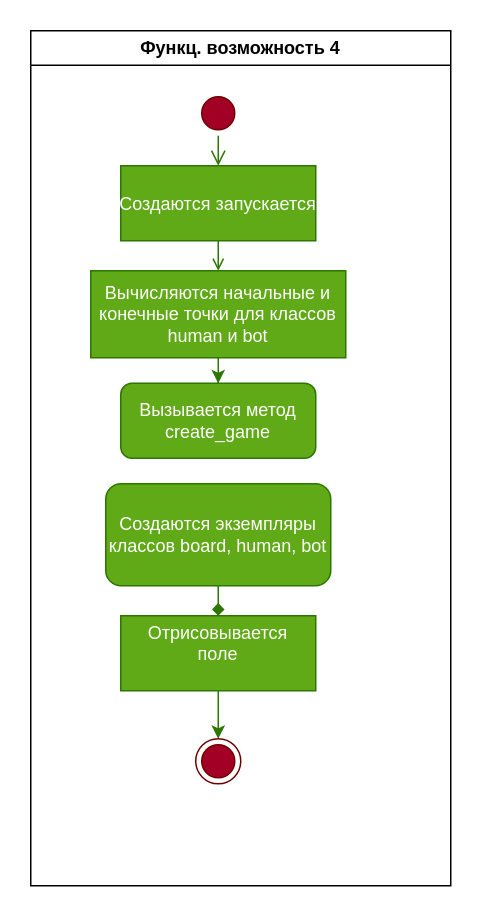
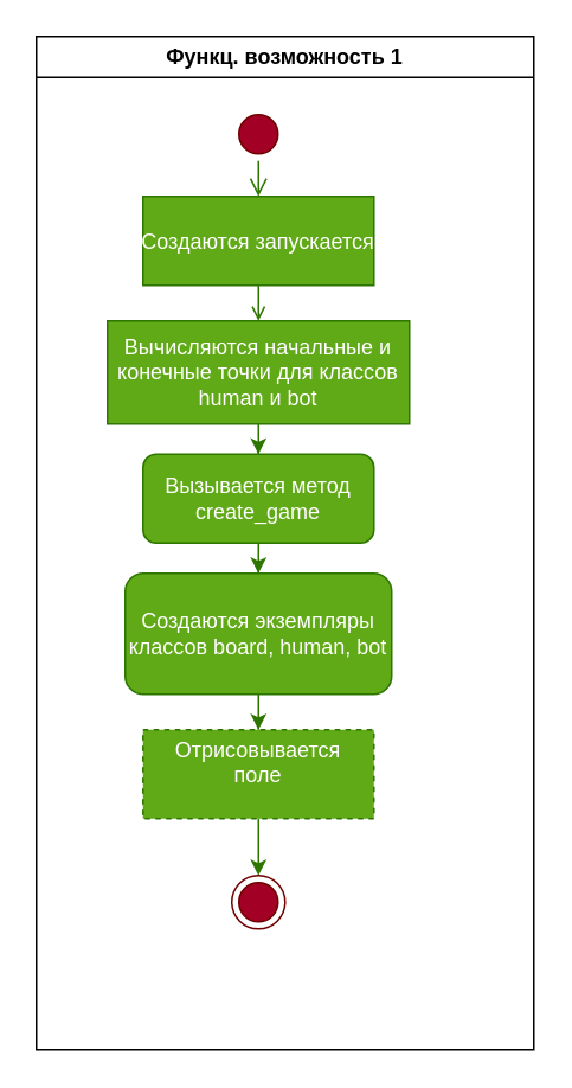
- <mxCell id="2" value="Функц. возможность 4" style="swimlane;whiteSpace=wrap" parent="1" vertex="1"><mxGeometry x="20" y="20" width="280" height="570" as="geometry" /></mxCell>
+ <mxCell id="2" value="Функц. возможность 1" style="swimlane;whiteSpace=wrap" parent="1" vertex="1"><mxGeometry x="20" y="20" width="280" height="570" as="geometry" /></mxCell>
+ <mxCell id="9" style="edgeStyle=orthogonalEdgeStyle;rounded=0;orthogonalLoop=1;jettySize=auto;html=1;entryX=0.5;entryY=0;entryDx=0;entryDy=0;fillColor=#60a917;strokeColor=#2D7600;" parent="2" source="10" target="12" edge="1"><mxGeometry relative="1" as="geometry" /></mxCell>
- <mxCell id="11" value="" style="edgeStyle=orthogonalEdgeStyle;rounded=0;orthogonalLoop=1;jettySize=auto;html=1;fillColor=#60a917;strokeColor=#2D7600;endArrow=diamond;" parent="2" source="12" target="14" edge="1"><mxGeometry relative="1" as="geometry" /></mxCell>
+ <mxCell id="11" value="" style="edgeStyle=orthogonalEdgeStyle;rounded=0;orthogonalLoop=1;jettySize=auto;html=1;fillColor=#60a917;strokeColor=#2D7600;" parent="2" source="12" target="14" edge="1"><mxGeometry relative="1" as="geometry" /></mxCell>
- <mxCell id="14" value="Отрисовывается&#10;поле&#10;" style="fillColor=#60a917;fontColor=#ffffff;strokeColor=#2D7600;" parent="2" vertex="1"><mxGeometry x="60" y="390" width="130" height="50" as="geometry" /></mxCell>
+ <mxCell id="14" value="Отрисовывается&#10;поле&#10;" style="fillColor=#60a917;fontColor=#ffffff;strokeColor=#2D7600;dashed=1;" parent="2" vertex="1"><mxGeometry x="60" y="390" width="130" height="50" as="geometry" /></mxCell>
